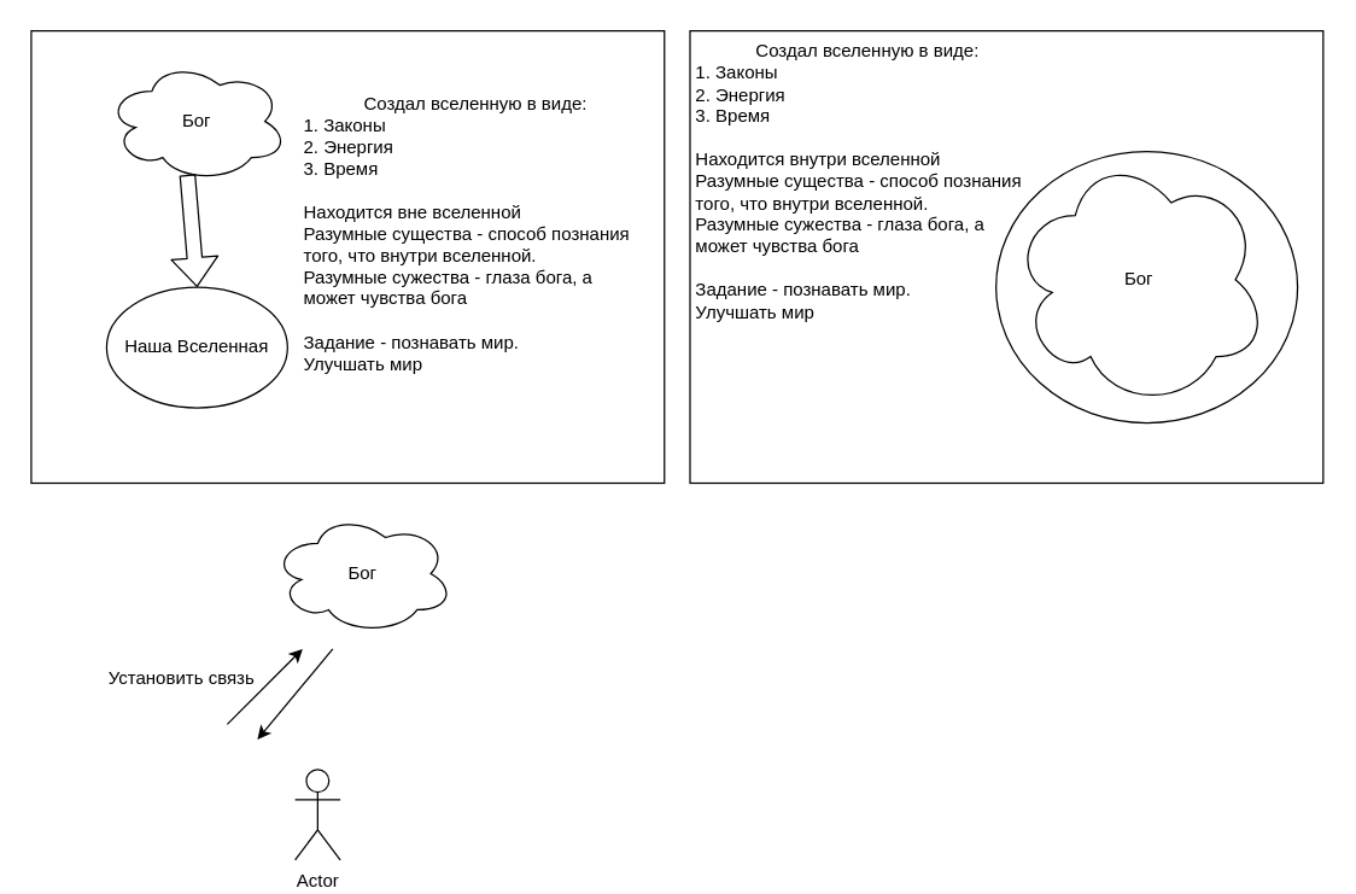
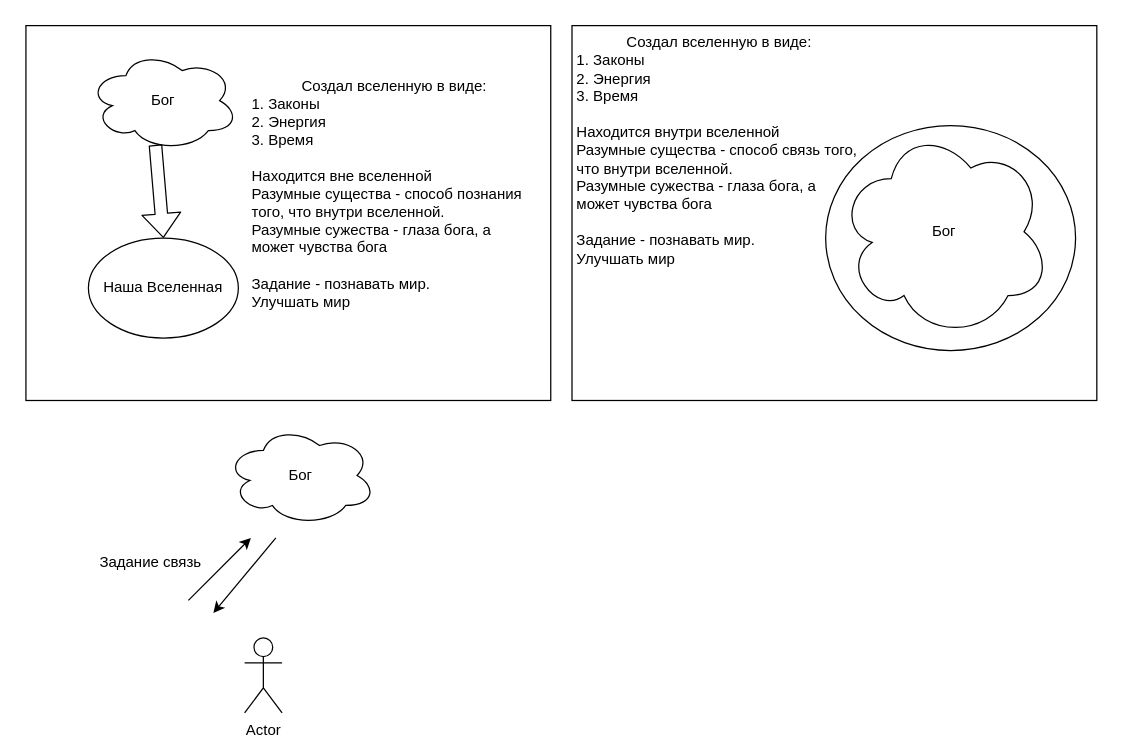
- <mxCell id="10" value="Создал вселенную в виде:&lt;br&gt;&lt;div style=&quot;text-align: left&quot;&gt;&lt;span&gt;1. Законы&lt;/span&gt;&lt;/div&gt;&lt;div style=&quot;text-align: left&quot;&gt;&lt;span&gt;2. Энергия&lt;/span&gt;&lt;/div&gt;&lt;div style=&quot;text-align: left&quot;&gt;&lt;span&gt;3. Время&lt;/span&gt;&lt;/div&gt;&lt;div style=&quot;text-align: left&quot;&gt;&lt;br&gt;&lt;/div&gt;&lt;div style=&quot;text-align: left&quot;&gt;Находится внутри вселенной&lt;/div&gt;&lt;div style=&quot;text-align: left&quot;&gt;Разумные существа - способ познания того, что внутри вселенной.&lt;/div&gt;&lt;div style=&quot;text-align: left&quot;&gt;Разумные сужества - глаза бога, а может чувства бога&lt;/div&gt;&lt;div style=&quot;text-align: left&quot;&gt;&lt;br&gt;&lt;/div&gt;&lt;div style=&quot;text-align: left&quot;&gt;&lt;div&gt;Задание - познавать мир.&lt;/div&gt;&lt;div&gt;Улучшать мир&lt;/div&gt;&lt;/div&gt;" style="text;html=1;strokeColor=none;fillColor=none;align=center;verticalAlign=middle;whiteSpace=wrap;rounded=0;" vertex="1" parent="1"><mxGeometry x="460" y="50" width="230" height="140" as="geometry" /></mxCell>
+ <mxCell id="10" value="Создал вселенную в виде:&lt;br&gt;&lt;div style=&quot;text-align: left&quot;&gt;&lt;span&gt;1. Законы&lt;/span&gt;&lt;/div&gt;&lt;div style=&quot;text-align: left&quot;&gt;&lt;span&gt;2. Энергия&lt;/span&gt;&lt;/div&gt;&lt;div style=&quot;text-align: left&quot;&gt;&lt;span&gt;3. Время&lt;/span&gt;&lt;/div&gt;&lt;div style=&quot;text-align: left&quot;&gt;&lt;br&gt;&lt;/div&gt;&lt;div style=&quot;text-align: left&quot;&gt;Находится внутри вселенной&lt;/div&gt;&lt;div style=&quot;text-align: left&quot;&gt;Разумные существа - способ связь того, что внутри вселенной.&lt;/div&gt;&lt;div style=&quot;text-align: left&quot;&gt;Разумные сужества - глаза бога, а может чувства бога&lt;/div&gt;&lt;div style=&quot;text-align: left&quot;&gt;&lt;br&gt;&lt;/div&gt;&lt;div style=&quot;text-align: left&quot;&gt;&lt;div&gt;Задание - познавать мир.&lt;/div&gt;&lt;div&gt;Улучшать мир&lt;/div&gt;&lt;/div&gt;" style="text;html=1;strokeColor=none;fillColor=none;align=center;verticalAlign=middle;whiteSpace=wrap;rounded=0;" vertex="1" parent="1"><mxGeometry x="460" y="50" width="230" height="140" as="geometry" /></mxCell>
- <mxCell id="13" value="Установить связь" style="text;html=1;strokeColor=none;fillColor=none;align=center;verticalAlign=middle;whiteSpace=wrap;rounded=0;" vertex="1" parent="1"><mxGeometry x="40" y="440" width="160" height="20" as="geometry" /></mxCell>
+ <mxCell id="13" value="Задание связь" style="text;html=1;strokeColor=none;fillColor=none;align=center;verticalAlign=middle;whiteSpace=wrap;rounded=0;" vertex="1" parent="1"><mxGeometry x="40" y="440" width="160" height="20" as="geometry" /></mxCell>
